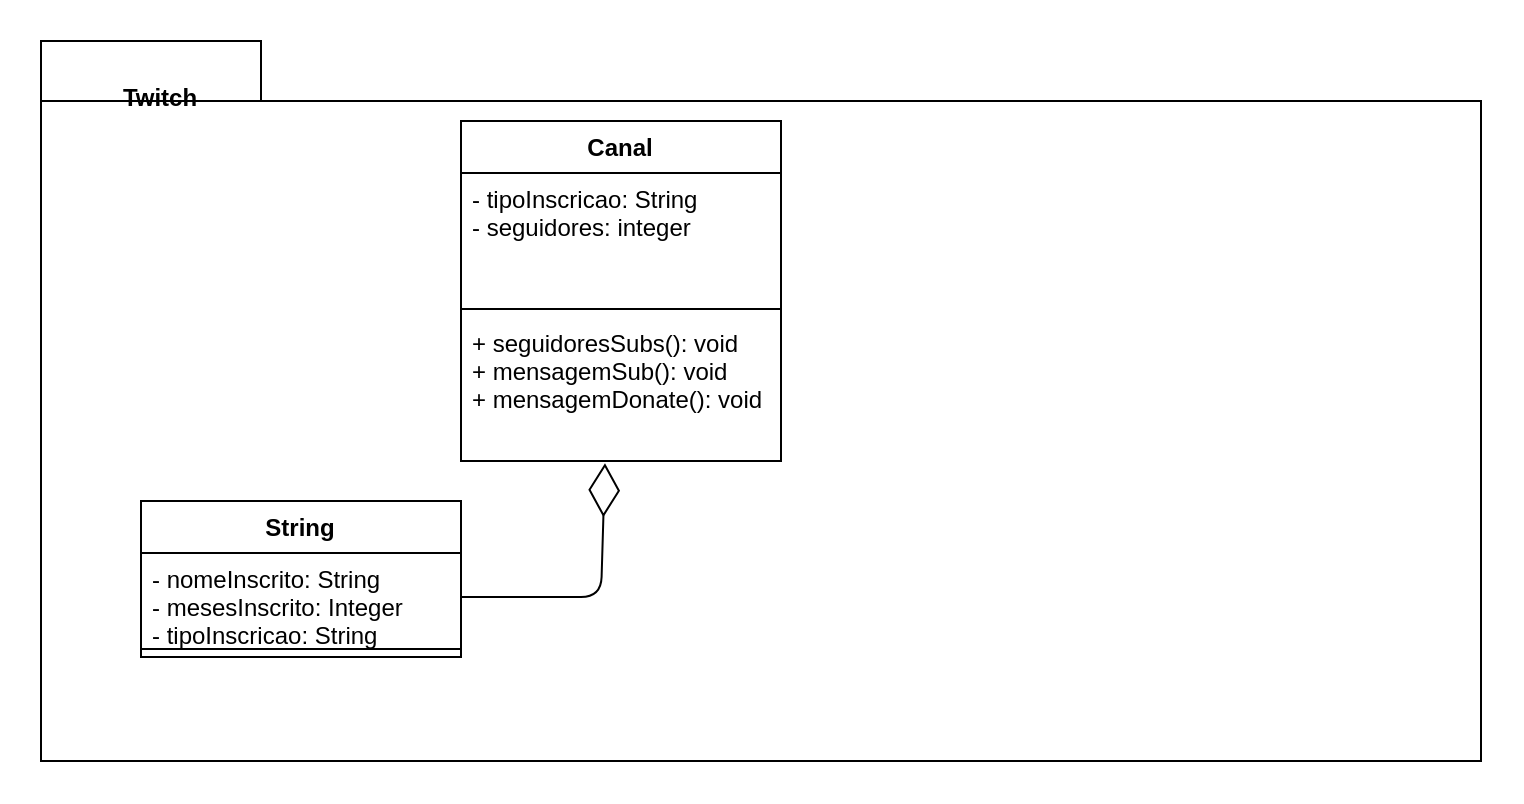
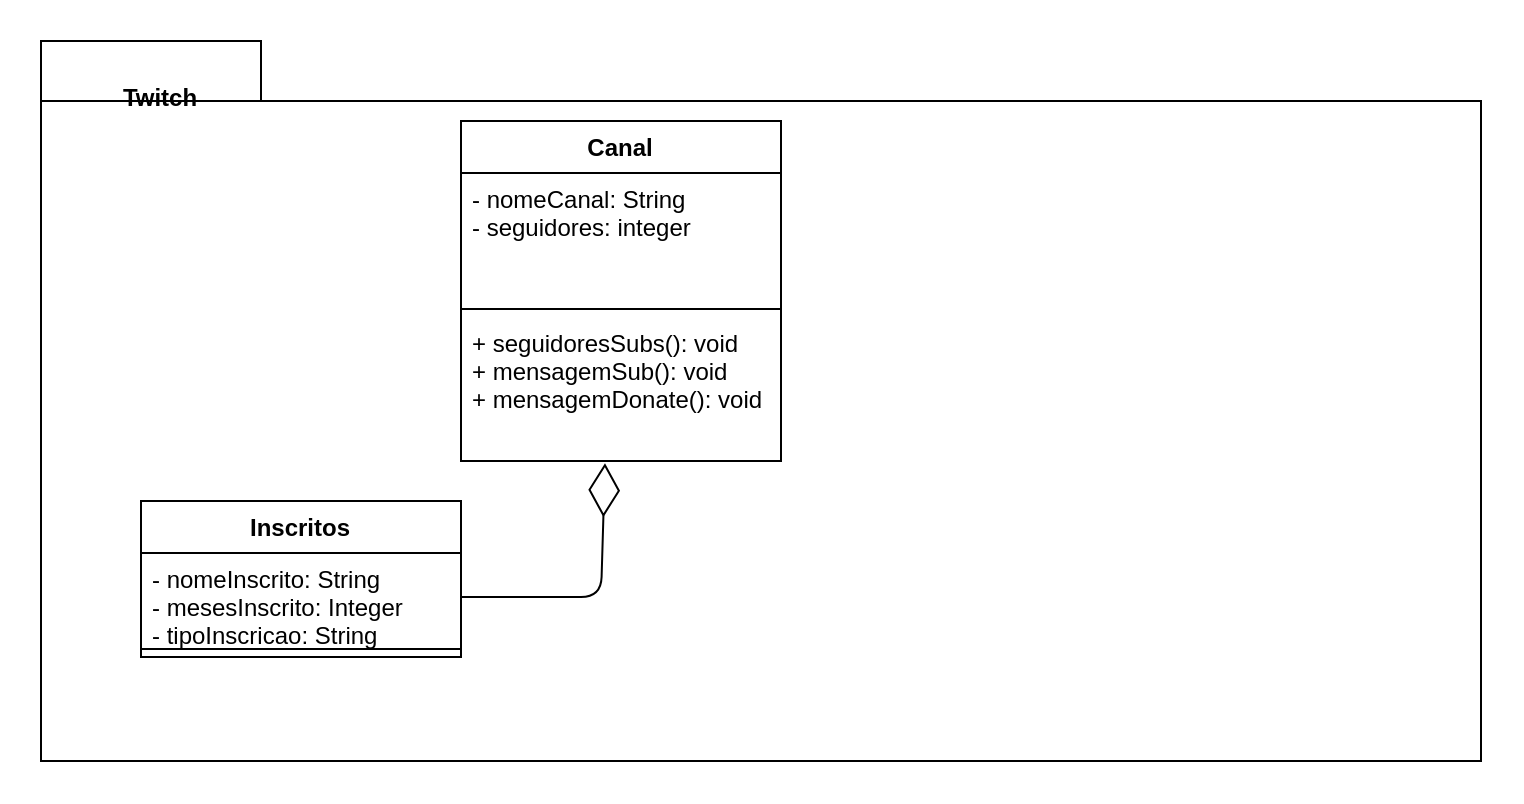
- <mxCell id="5" value="- tipoInscricao: String&#10;- seguidores: integer&#10;&#10;" style="text;strokeColor=none;fillColor=none;align=left;verticalAlign=top;spacingLeft=4;spacingRight=4;overflow=hidden;rotatable=0;points=[[0,0.5],[1,0.5]];portConstraint=eastwest;" parent="4" vertex="1"><mxGeometry y="26" width="160" height="64" as="geometry" /></mxCell>
+ <mxCell id="5" value="- nomeCanal: String&#10;- seguidores: integer&#10;&#10;" style="text;strokeColor=none;fillColor=none;align=left;verticalAlign=top;spacingLeft=4;spacingRight=4;overflow=hidden;rotatable=0;points=[[0,0.5],[1,0.5]];portConstraint=eastwest;" parent="4" vertex="1"><mxGeometry y="26" width="160" height="64" as="geometry" /></mxCell>
- <mxCell id="8" value="String" style="swimlane;fontStyle=1;align=center;verticalAlign=top;childLayout=stackLayout;horizontal=1;startSize=26;horizontalStack=0;resizeParent=1;resizeParentMax=0;resizeLast=0;collapsible=1;marginBottom=0;" parent="1" vertex="1"><mxGeometry x="70" y="250" width="160" height="78" as="geometry" /></mxCell>
+ <mxCell id="8" value="Inscritos" style="swimlane;fontStyle=1;align=center;verticalAlign=top;childLayout=stackLayout;horizontal=1;startSize=26;horizontalStack=0;resizeParent=1;resizeParentMax=0;resizeLast=0;collapsible=1;marginBottom=0;" parent="1" vertex="1"><mxGeometry x="70" y="250" width="160" height="78" as="geometry" /></mxCell>
